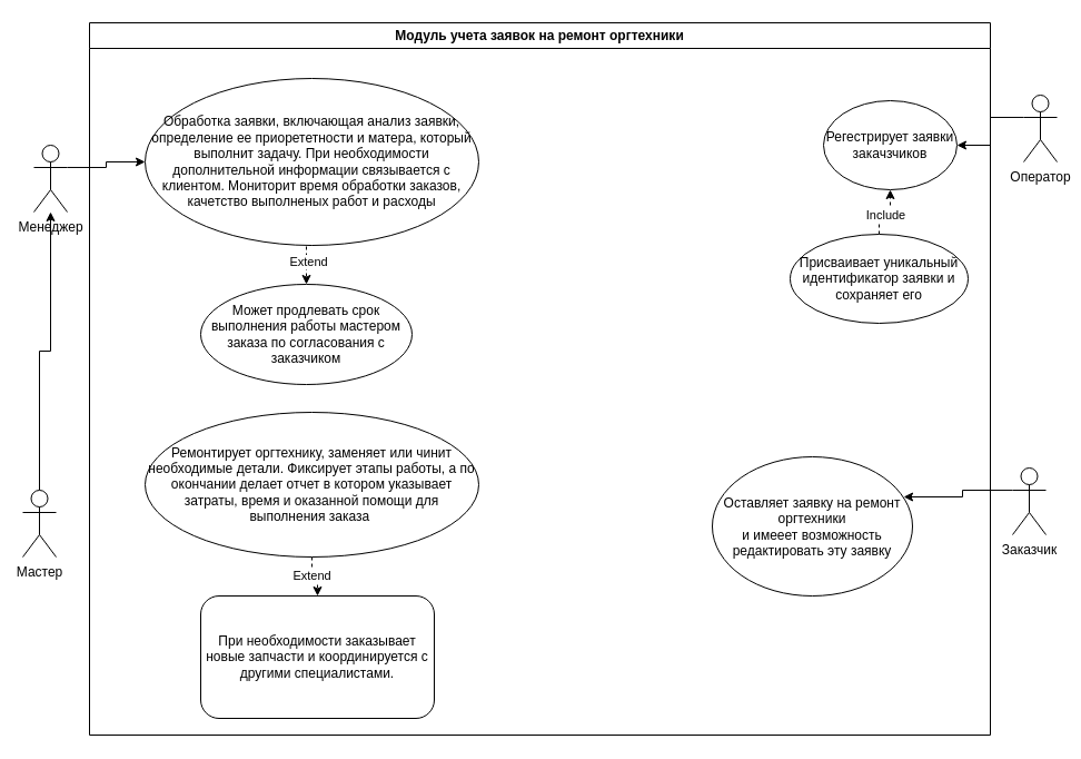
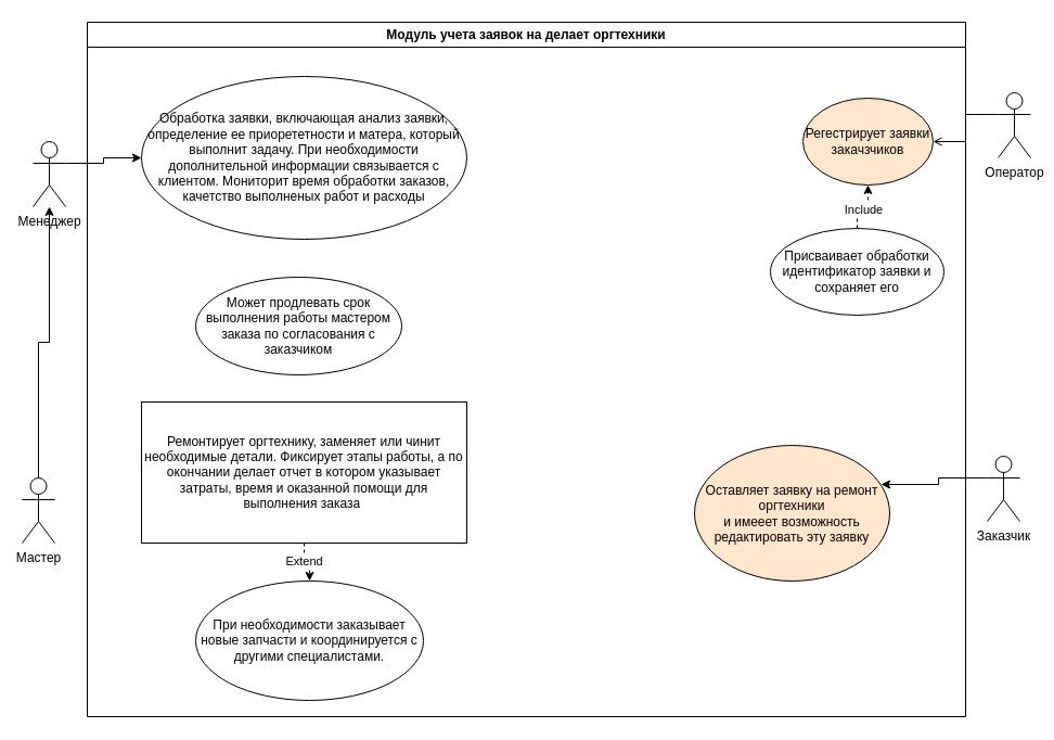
- <mxCell id="2" value="Модуль учета заявок на ремонт оргтехники" style="swimlane;whiteSpace=wrap;html=1;" parent="1" vertex="1"><mxGeometry x="80" y="20" width="810" height="640" as="geometry" /></mxCell>
+ <mxCell id="2" value="Модуль учета заявок на делает оргтехники" style="swimlane;whiteSpace=wrap;html=1;" parent="1" vertex="1"><mxGeometry x="80" y="20" width="810" height="640" as="geometry" /></mxCell>
- <mxCell id="7" value="Регестрирует заявки закачзчиков" style="ellipse;whiteSpace=wrap;html=1;" parent="2" vertex="1"><mxGeometry x="660" y="70" width="120" height="80" as="geometry" /></mxCell>
+ <mxCell id="7" value="Регестрирует заявки закачзчиков" style="ellipse;whiteSpace=wrap;html=1;fillColor=#ffe6cc;" parent="2" vertex="1"><mxGeometry x="660" y="70" width="120" height="80" as="geometry" /></mxCell>
- <mxCell id="21" style="edgeStyle=orthogonalEdgeStyle;rounded=0;orthogonalLoop=1;jettySize=auto;html=1;exitX=0;exitY=0.333;exitDx=0;exitDy=0;exitPerimeter=0;" parent="1" source="22" target="7" edge="1"><mxGeometry relative="1" as="geometry" /></mxCell>
+ <mxCell id="21" style="edgeStyle=orthogonalEdgeStyle;rounded=0;orthogonalLoop=1;jettySize=auto;html=1;exitX=0;exitY=0.333;exitDx=0;exitDy=0;exitPerimeter=0;endArrow=open;" parent="1" source="22" target="7" edge="1"><mxGeometry relative="1" as="geometry" /></mxCell>
- <mxCell id="3" style="edgeStyle=orthogonalEdgeStyle;rounded=0;orthogonalLoop=1;jettySize=auto;html=1;exitX=0.5;exitY=1;exitDx=0;exitDy=0;entryX=0.5;entryY=0;entryDx=0;entryDy=0;dashed=1;" parent="2" source="5" target="15" edge="1"><mxGeometry relative="1" as="geometry" /></mxCell>
- <mxCell id="4" value="Extend" style="edgeLabel;html=1;align=center;verticalAlign=middle;resizable=0;points=[];" parent="3" vertex="1" connectable="0"><mxGeometry x="-0.05" y="1" relative="1" as="geometry"><mxPoint as="offset" /></mxGeometry></mxCell>
- <mxCell id="10" value="Присваивает уникальный идентификатор заявки и сохраняет его" style="ellipse;whiteSpace=wrap;html=1;" parent="2" vertex="1"><mxGeometry x="630" y="190" width="160" height="80" as="geometry" /></mxCell>
+ <mxCell id="10" value="Присваивает обработки идентификатор заявки и сохраняет его" style="ellipse;whiteSpace=wrap;html=1;" parent="2" vertex="1"><mxGeometry x="630" y="190" width="160" height="80" as="geometry" /></mxCell>
- <mxCell id="14" value="Ремонтирует оргтехнику, заменяет или чинит необходимые детали. Фиксирует этапы работы, а по окончании делает отчет в котором указывает затраты, время и оказанной помощи для выполнения заказа&amp;nbsp;" style="ellipse;whiteSpace=wrap;html=1;" parent="2" vertex="1"><mxGeometry x="50" y="350" width="300" height="130" as="geometry" /></mxCell>
+ <mxCell id="14" value="Ремонтирует оргтехнику, заменяет или чинит необходимые детали. Фиксирует этапы работы, а по окончании делает отчет в котором указывает затраты, время и оказанной помощи для выполнения заказа&amp;nbsp;" style="whiteSpace=wrap;html=1;rounded=0;" parent="2" vertex="1"><mxGeometry x="50" y="350" width="300" height="130" as="geometry" /></mxCell>
- <mxCell id="6" value="Оставляет заявку на ремонт оргтехники&lt;div&gt;и имееет возможность редактировать эту заявку&lt;/div&gt;" style="ellipse;whiteSpace=wrap;html=1;" parent="2" vertex="1"><mxGeometry x="560" y="390" width="180" height="125" as="geometry" /></mxCell>
+ <mxCell id="6" value="Оставляет заявку на ремонт оргтехники&lt;div&gt;и имееет возможность редактировать эту заявку&lt;/div&gt;" style="ellipse;whiteSpace=wrap;html=1;fillColor=#ffe6cc;" parent="2" vertex="1"><mxGeometry x="560" y="390" width="180" height="125" as="geometry" /></mxCell>
- <mxCell id="16" value="При необходимости заказывает новые запчасти и координируется с другими специалистами." style="whiteSpace=wrap;html=1;rounded=1;" parent="2" vertex="1"><mxGeometry x="100" y="515" width="210" height="110" as="geometry" /></mxCell>
+ <mxCell id="16" value="При необходимости заказывает новые запчасти и координируется с другими специалистами." style="ellipse;whiteSpace=wrap;html=1;" parent="2" vertex="1"><mxGeometry x="100" y="515" width="210" height="110" as="geometry" /></mxCell>
